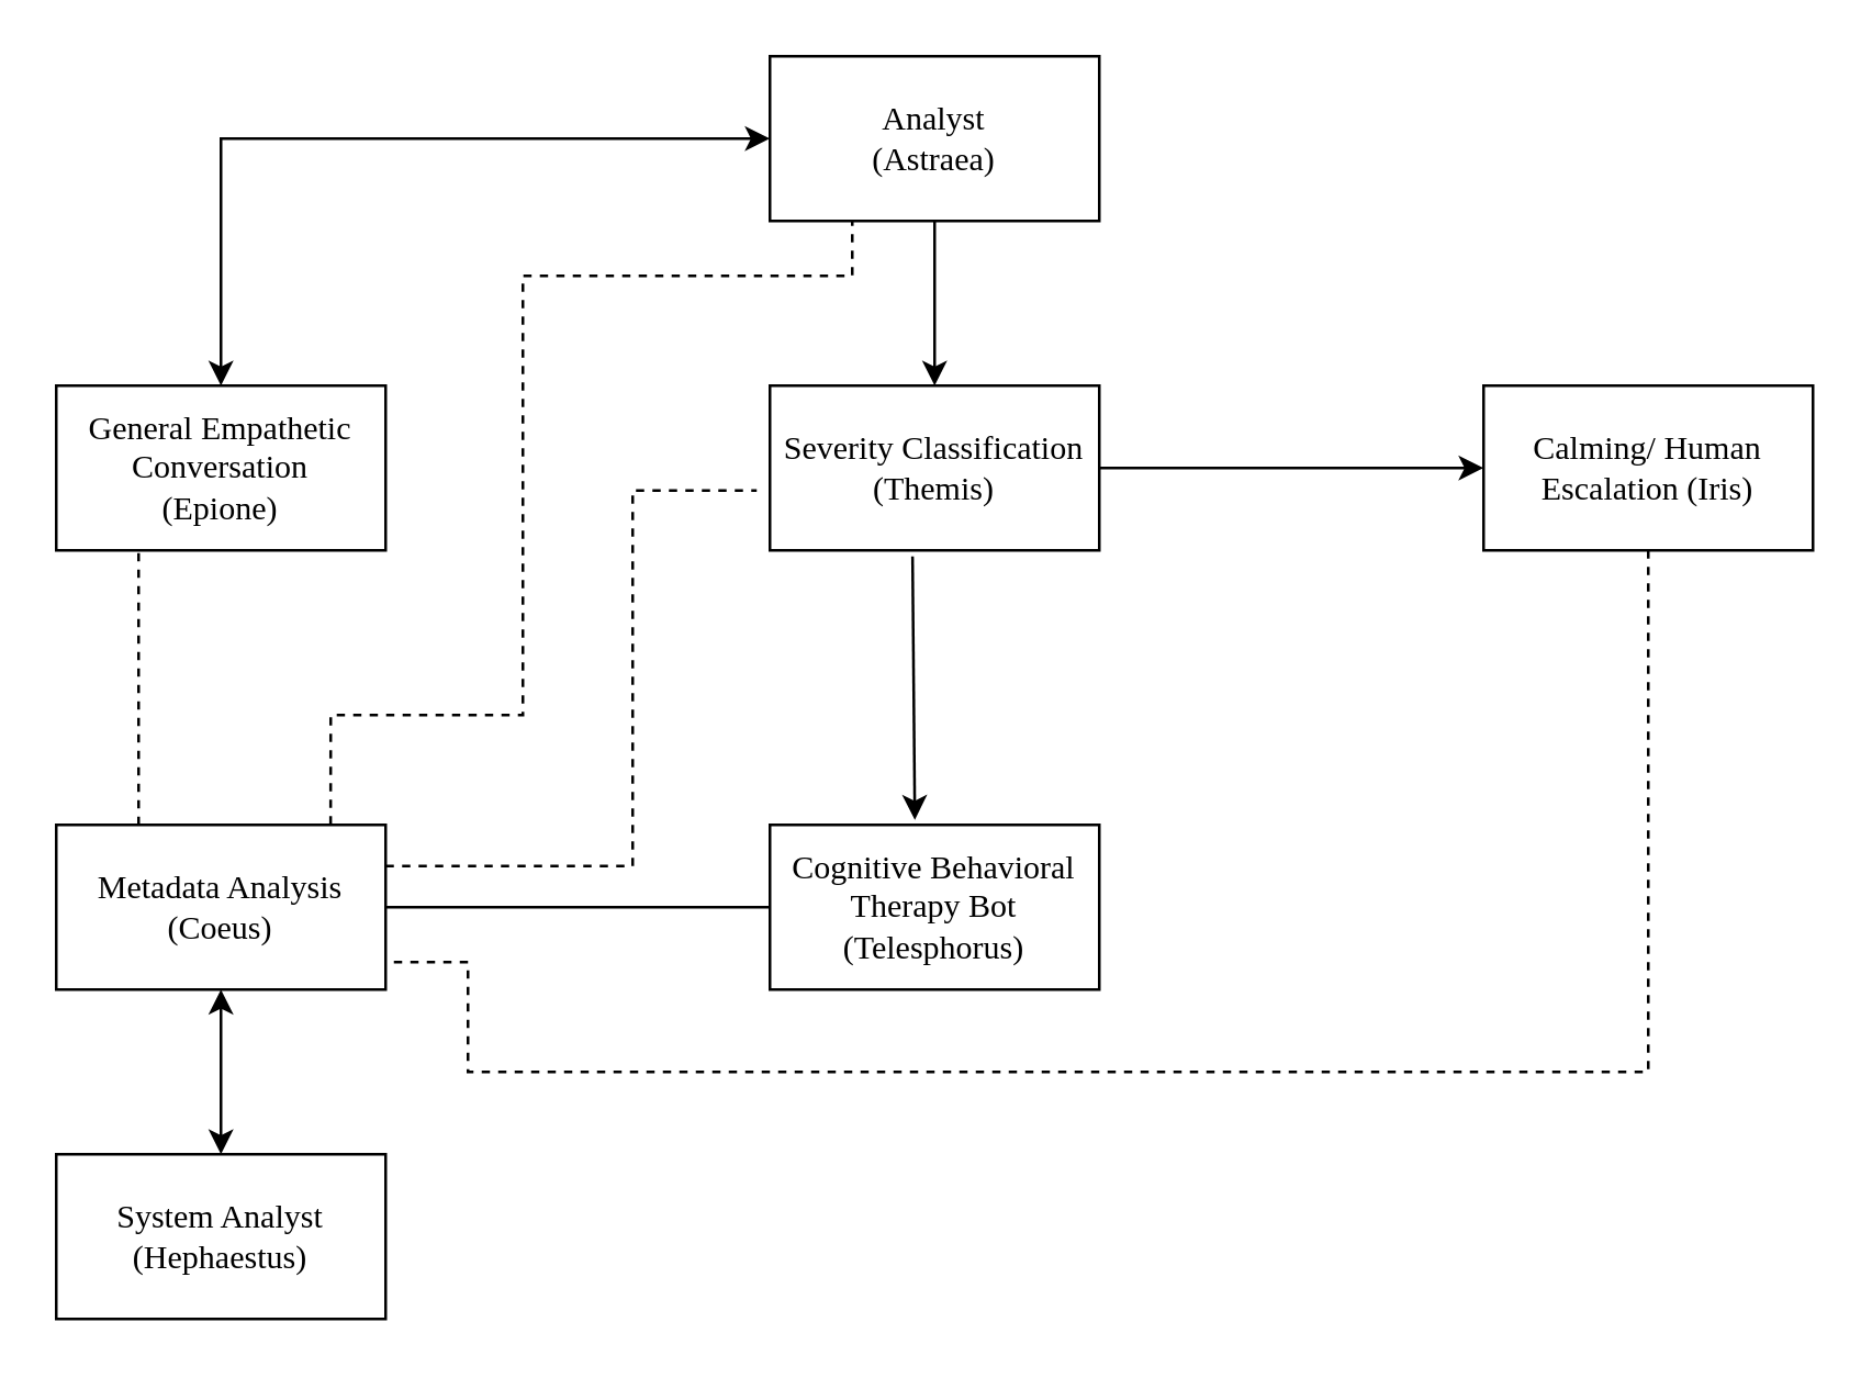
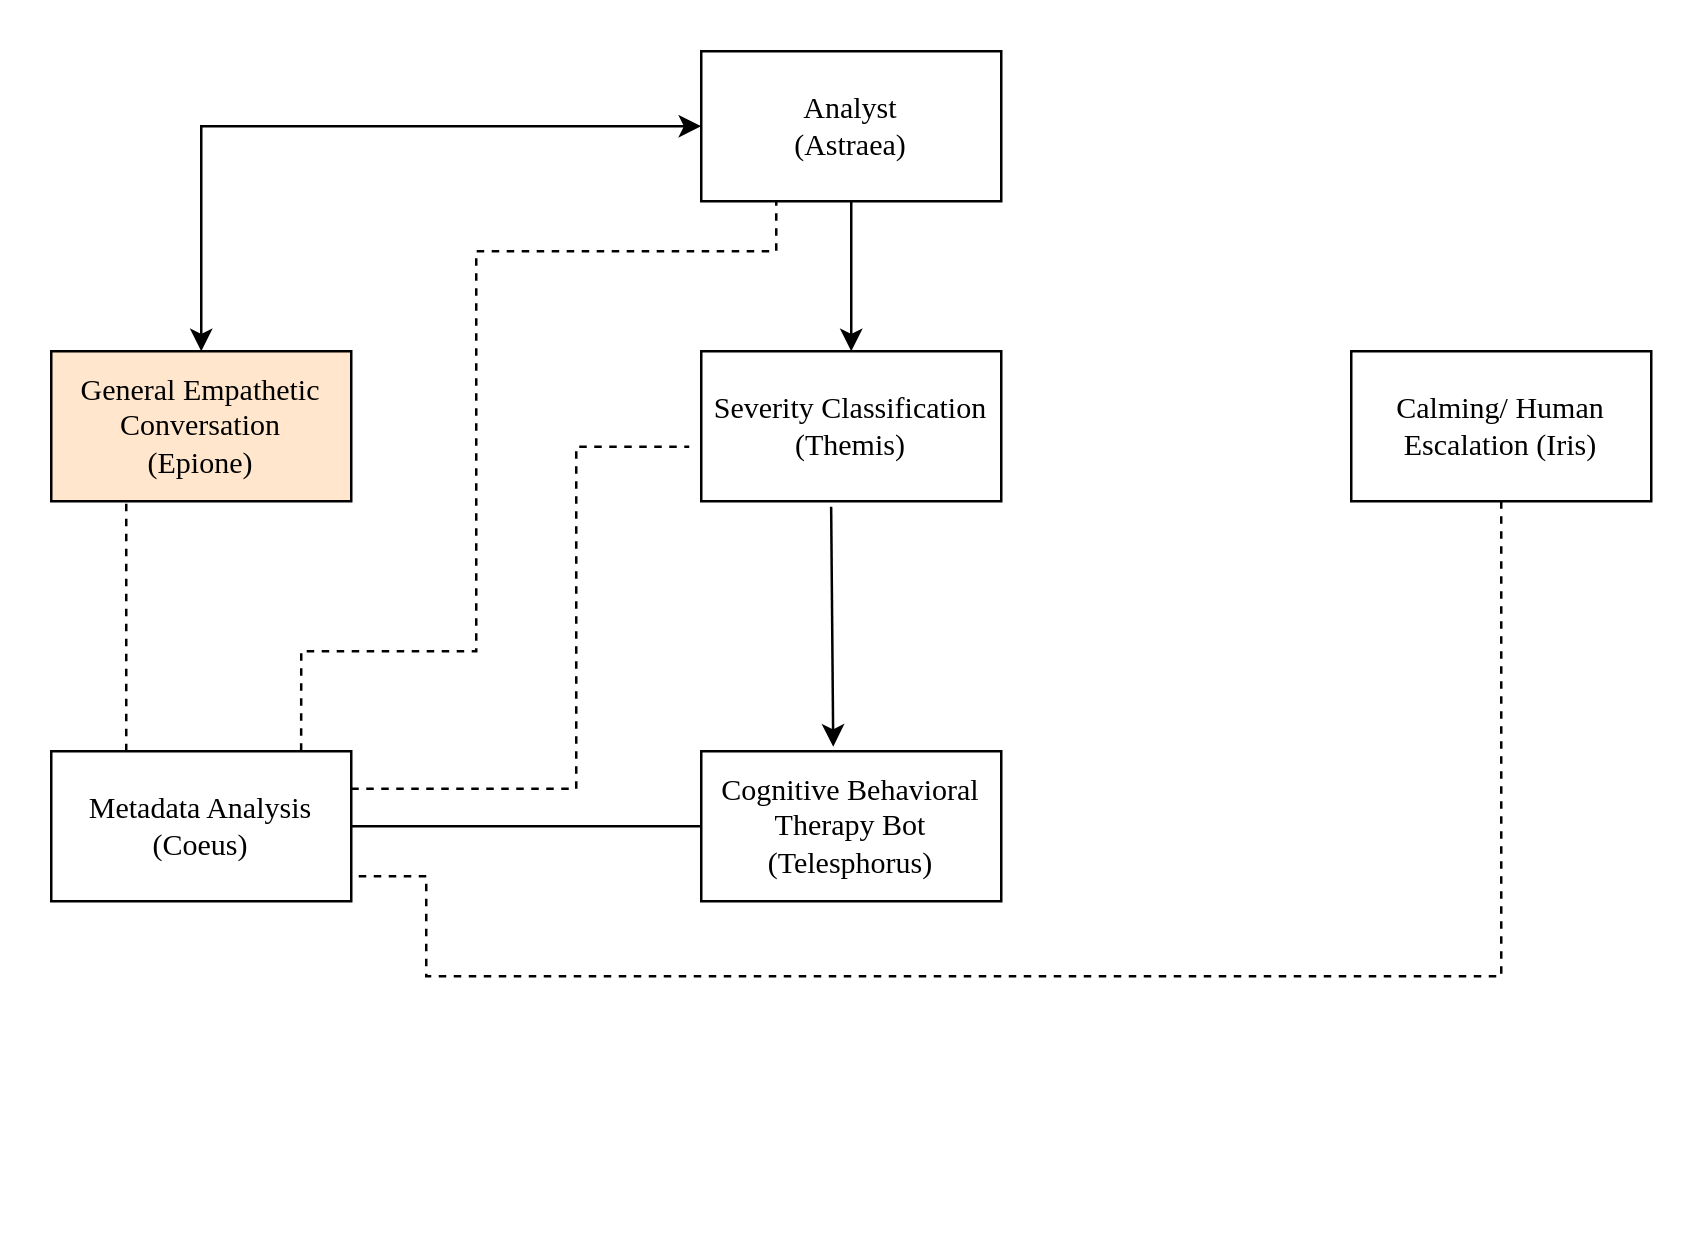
- <mxCell id="5" value="General Empathetic Conversation&lt;br&gt;(Epione)" style="rounded=0;whiteSpace=wrap;html=1;fontFamily=Times New Roman;" vertex="1" parent="1"><mxGeometry x="20" y="140" width="120" height="60" as="geometry" /></mxCell>
+ <mxCell id="5" value="General Empathetic Conversation&lt;br&gt;(Epione)" style="rounded=0;whiteSpace=wrap;html=1;fontFamily=Times New Roman;fillColor=#ffe6cc;" vertex="1" parent="1"><mxGeometry x="20" y="140" width="120" height="60" as="geometry" /></mxCell>
- <mxCell id="18" value="" style="endArrow=classic;html=1;strokeWidth=1;exitX=1;exitY=0.5;exitDx=0;exitDy=0;entryX=0;entryY=0.5;entryDx=0;entryDy=0;" edge="1" parent="1" source="3" target="4"><mxGeometry width="50" height="50" relative="1" as="geometry"><mxPoint x="351.96" y="222.22" as="sourcePoint" /><mxPoint x="352.8" y="318.2" as="targetPoint" /></mxGeometry></mxCell>
- <mxCell id="14" value="" style="endArrow=classic;startArrow=classic;html=1;strokeWidth=1;exitX=0.5;exitY=0;exitDx=0;exitDy=0;entryX=0.5;entryY=1;entryDx=0;entryDy=0;" edge="1" parent="1" source="8" target="6"><mxGeometry width="50" height="50" relative="1" as="geometry"><mxPoint x="50" y="400" as="sourcePoint" /><mxPoint x="100" y="350" as="targetPoint" /></mxGeometry></mxCell>
- <mxCell id="8" value="System Analyst (Hephaestus)" style="rounded=0;whiteSpace=wrap;html=1;fontFamily=Times New Roman;" vertex="1" parent="1"><mxGeometry x="20" y="420" width="120" height="60" as="geometry" /></mxCell>
